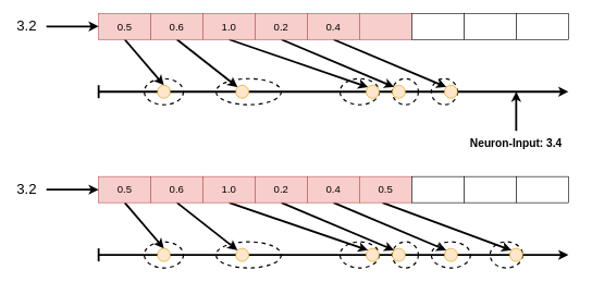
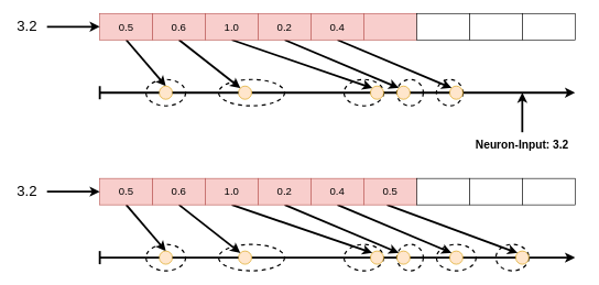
- <mxCell id="31" value="Neuron-Input: 3.4" style="text;html=1;strokeColor=none;fillColor=none;align=center;verticalAlign=middle;whiteSpace=wrap;rounded=0;dashed=1;fontSize=17;fontStyle=1" parent="1" vertex="1"><mxGeometry x="696" y="200" width="188" height="40" as="geometry" /></mxCell>
+ <mxCell id="31" value="Neuron-Input: 3.2" style="text;html=1;strokeColor=none;fillColor=none;align=center;verticalAlign=middle;whiteSpace=wrap;rounded=0;dashed=1;fontSize=17;fontStyle=1" parent="1" vertex="1"><mxGeometry x="696" y="200" width="188" height="40" as="geometry" /></mxCell>
